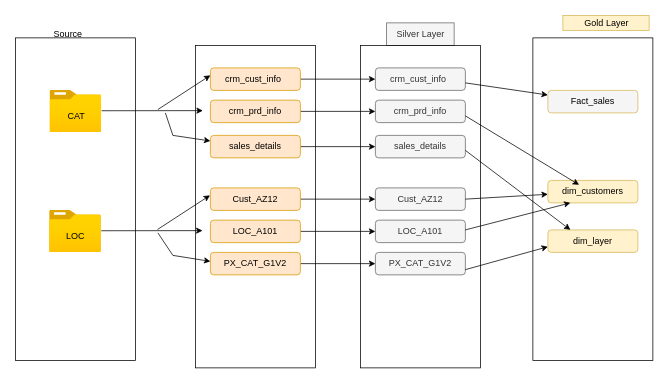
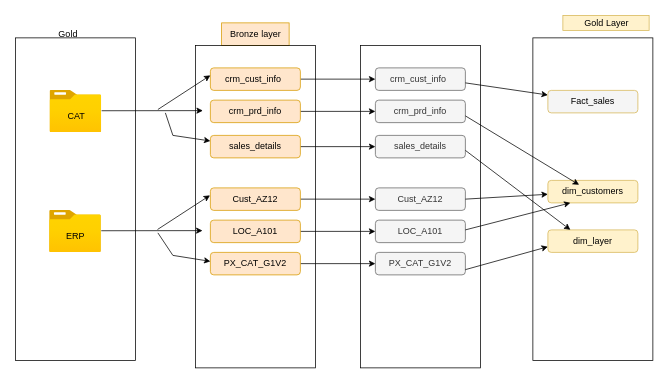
- <mxCell id="3" value="Source" style="text;html=1;align=center;verticalAlign=middle;resizable=0;points=[];autosize=1;strokeColor=none;fillColor=none;" parent="1" vertex="1"><mxGeometry x="60" y="30" width="60" height="30" as="geometry" /></mxCell>
+ <mxCell id="3" value="Gold" style="text;html=1;align=center;verticalAlign=middle;resizable=0;points=[];autosize=1;strokeColor=none;fillColor=none;" parent="1" vertex="1"><mxGeometry x="60" y="30" width="60" height="30" as="geometry" /></mxCell>
+ <mxCell id="4" value="Bronze layer" style="text;html=1;align=center;verticalAlign=middle;resizable=0;points=[];autosize=1;strokeColor=#d79b00;fillColor=#ffe6cc;" parent="1" vertex="1"><mxGeometry x="295" y="30" width="90" height="30" as="geometry" /></mxCell>
- <mxCell id="27" value="Silver Layer" style="text;html=1;align=center;verticalAlign=middle;resizable=0;points=[];autosize=1;fillColor=#f5f5f5;fontColor=#333333;strokeColor=#666666;" parent="1" vertex="1"><mxGeometry x="515" y="30" width="90" height="30" as="geometry" /></mxCell>
- <mxCell id="25" value="LOC" style="text;html=1;align=center;verticalAlign=middle;resizable=0;points=[];autosize=1;strokeColor=none;fillColor=none;" parent="1" vertex="1"><mxGeometry x="75" y="300" width="50" height="30" as="geometry" /></mxCell>
+ <mxCell id="25" value="ERP" style="text;html=1;align=center;verticalAlign=middle;resizable=0;points=[];autosize=1;strokeColor=none;fillColor=none;" parent="1" vertex="1"><mxGeometry x="75" y="300" width="50" height="30" as="geometry" /></mxCell>
